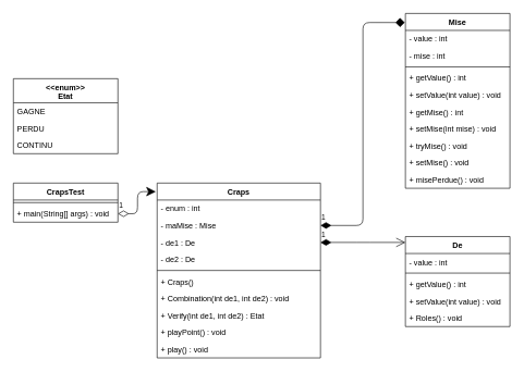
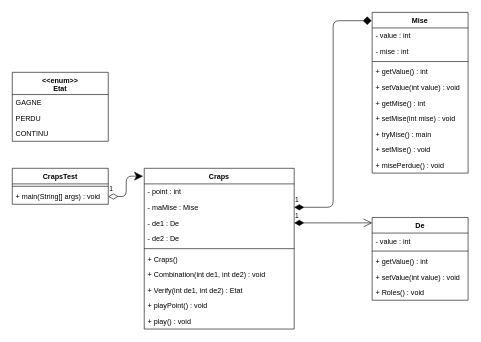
- <mxCell id="12" value="+ tryMise() : void" style="text;strokeColor=none;fillColor=none;align=left;verticalAlign=top;spacingLeft=4;spacingRight=4;overflow=hidden;rotatable=0;points=[[0,0.5],[1,0.5]];portConstraint=eastwest;" vertex="1" parent="4"><mxGeometry y="190" width="160" height="26" as="geometry" /></mxCell>
+ <mxCell id="12" value="+ tryMise() : main" style="text;strokeColor=none;fillColor=none;align=left;verticalAlign=top;spacingLeft=4;spacingRight=4;overflow=hidden;rotatable=0;points=[[0,0.5],[1,0.5]];portConstraint=eastwest;" vertex="1" parent="4"><mxGeometry y="190" width="160" height="26" as="geometry" /></mxCell>
- <mxCell id="20" value="- enum : int" style="text;strokeColor=none;fillColor=none;align=left;verticalAlign=top;spacingLeft=4;spacingRight=4;overflow=hidden;rotatable=0;points=[[0,0.5],[1,0.5]];portConstraint=eastwest;" vertex="1" parent="19"><mxGeometry y="26" width="250" height="26" as="geometry" /></mxCell>
+ <mxCell id="20" value="- point : int" style="text;strokeColor=none;fillColor=none;align=left;verticalAlign=top;spacingLeft=4;spacingRight=4;overflow=hidden;rotatable=0;points=[[0,0.5],[1,0.5]];portConstraint=eastwest;" vertex="1" parent="19"><mxGeometry y="26" width="250" height="26" as="geometry" /></mxCell>
